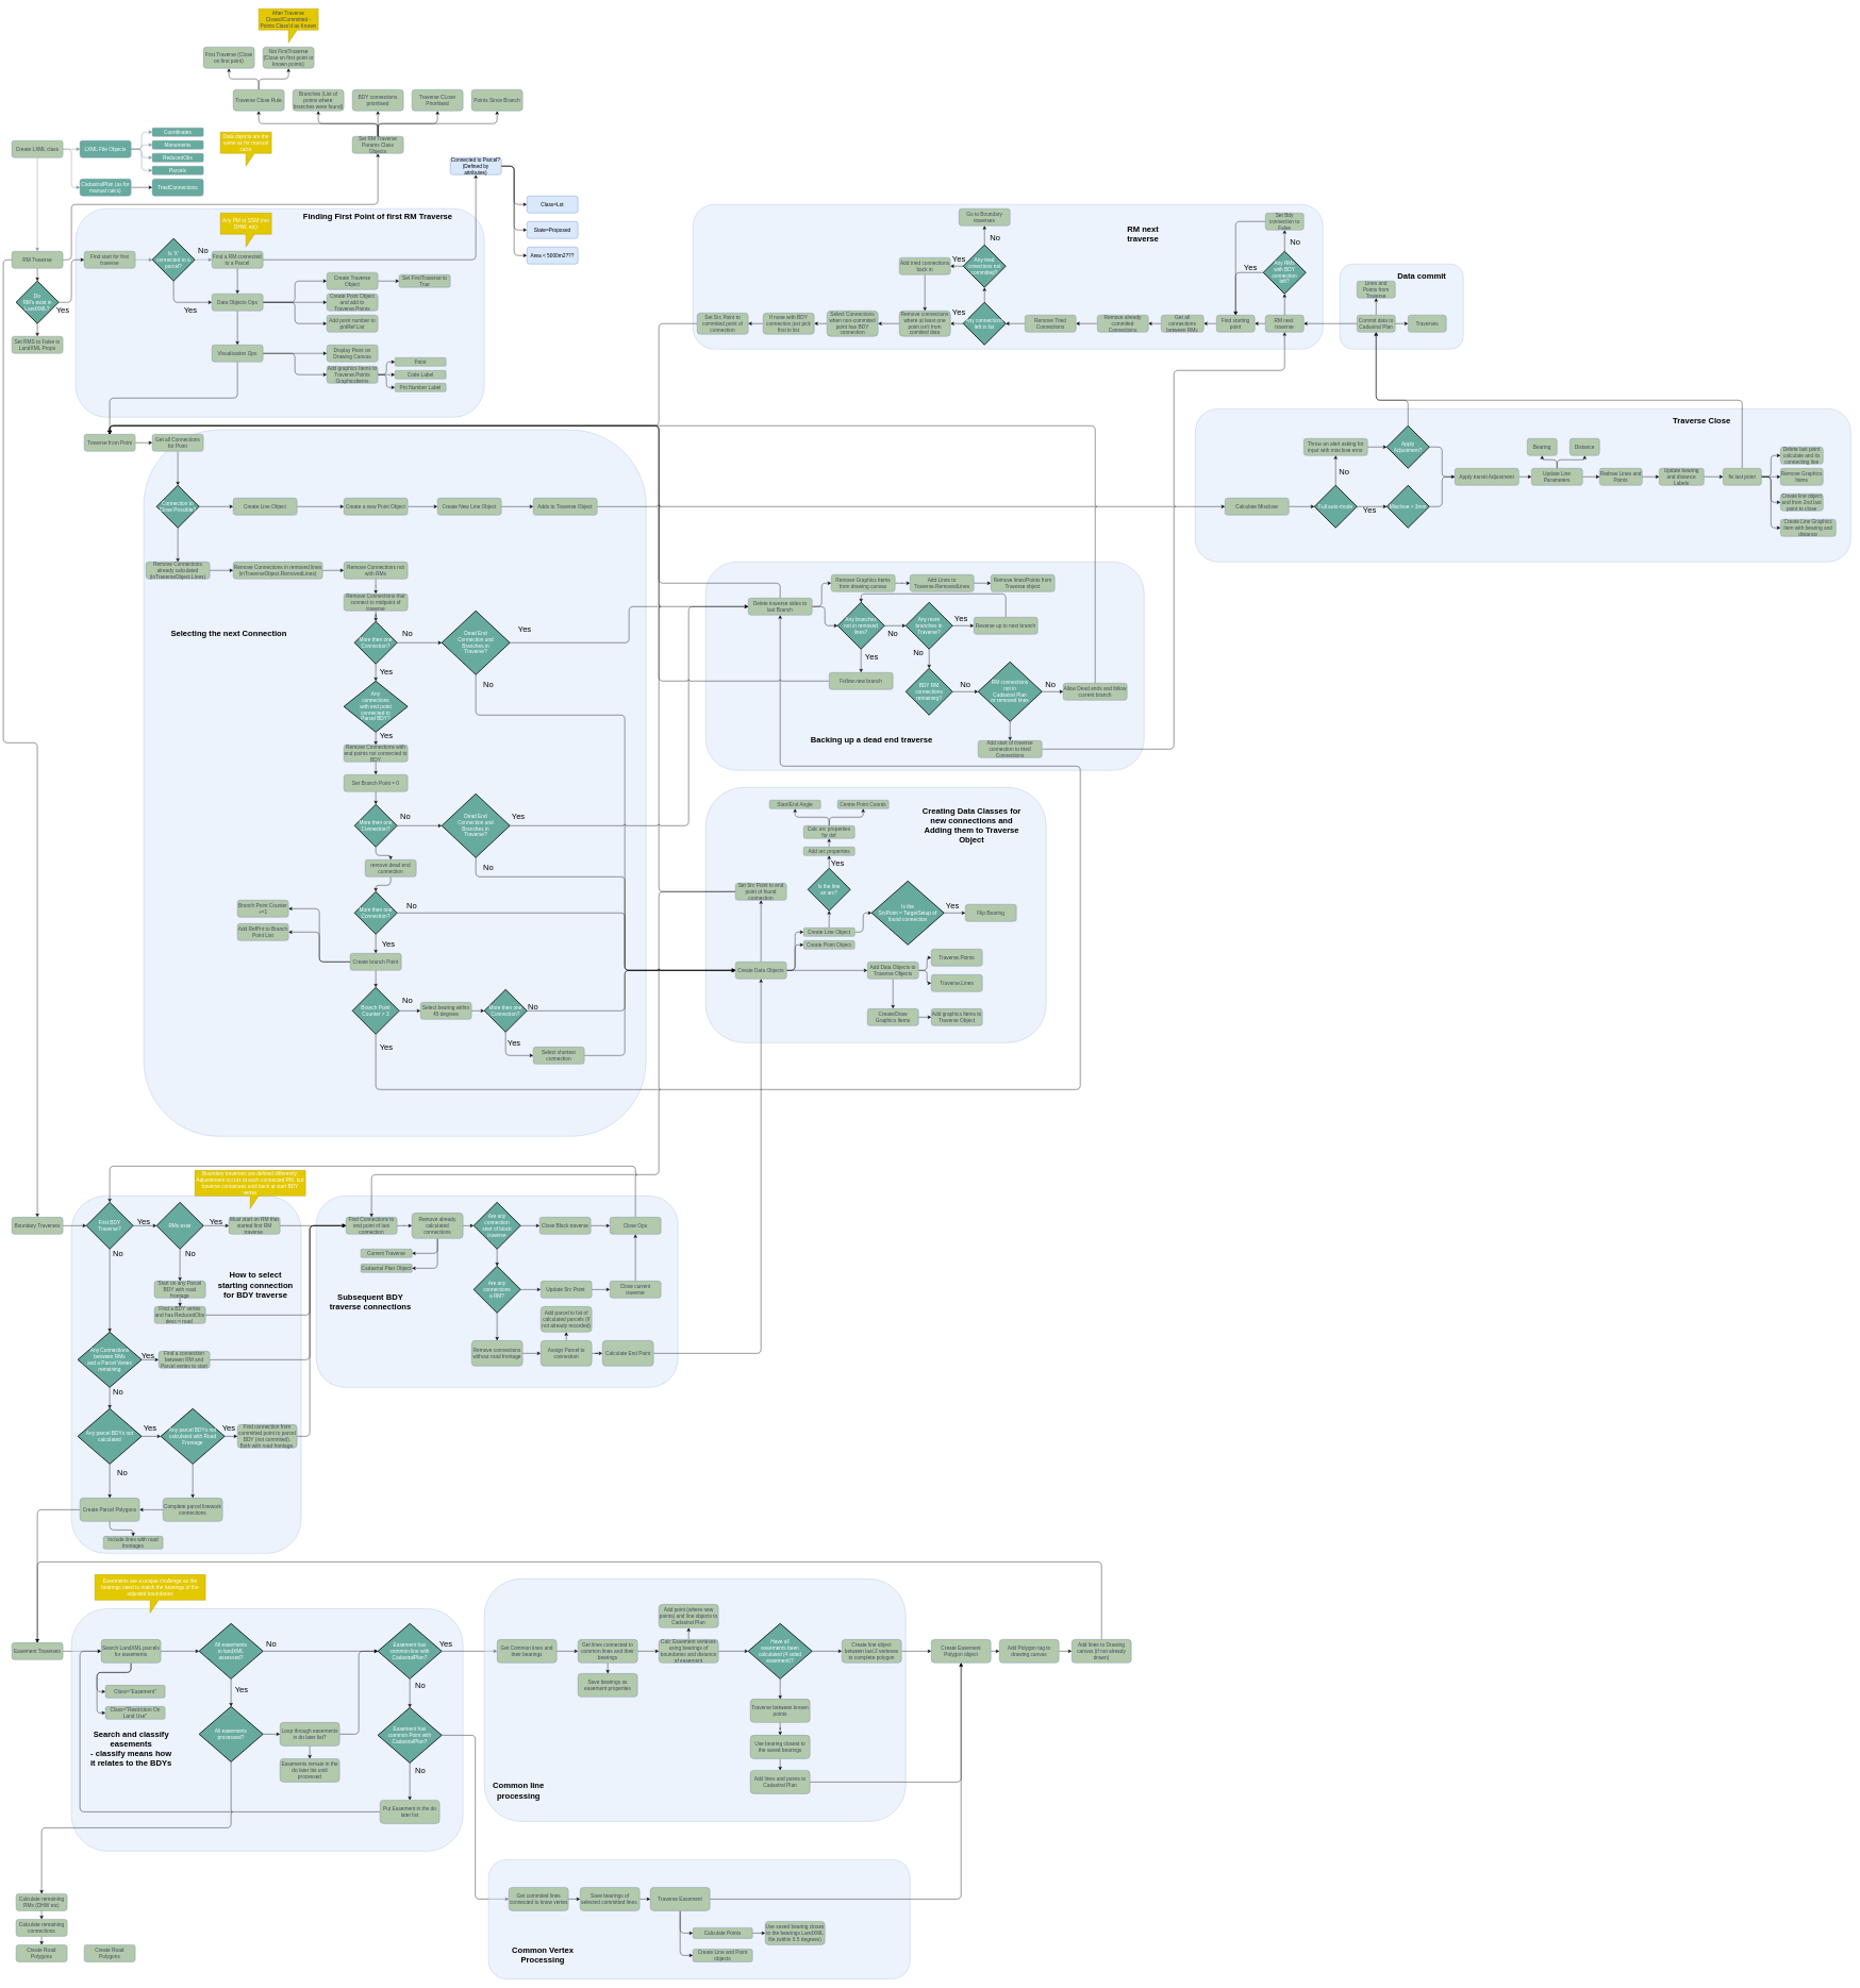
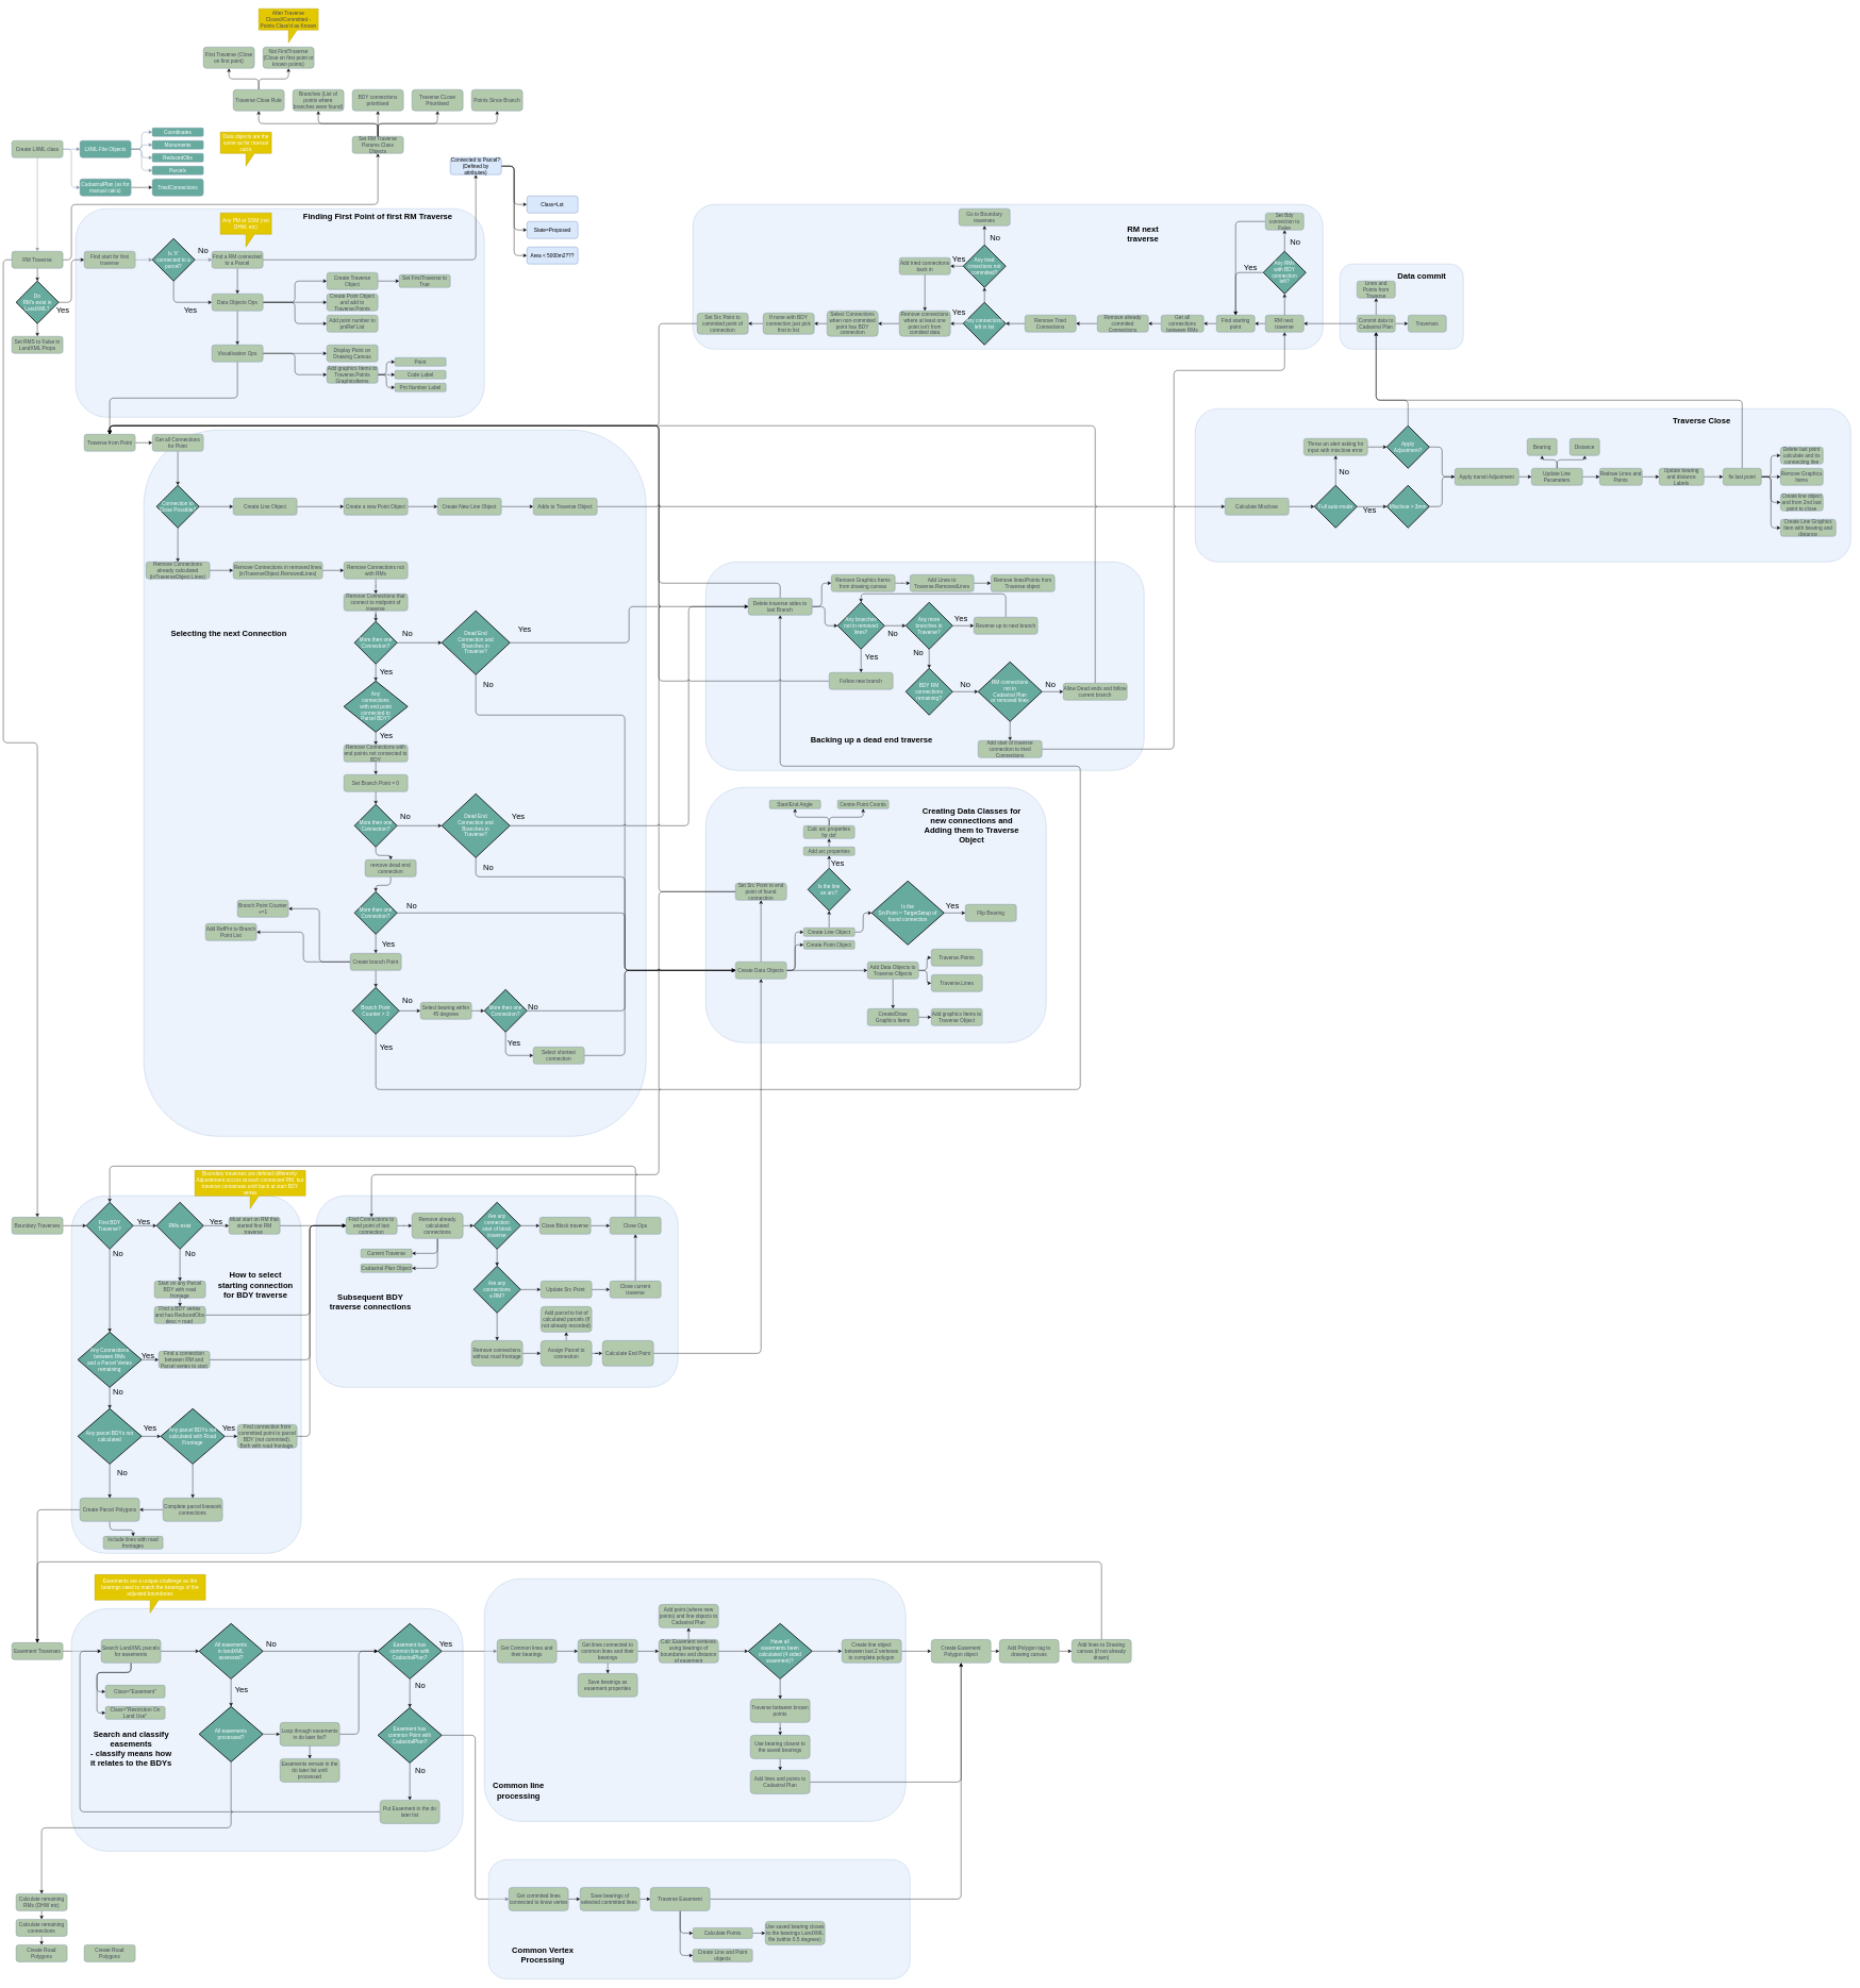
- <mxCell id="148" value="Add RefPnt to Branch Point List" style="rounded=1;whiteSpace=wrap;html=1;fillColor=#B2C9AB;strokeColor=#788AA3;fontColor=#46495D;" parent="1" vertex="1"><mxGeometry x="550" y="2170" width="120" height="40" as="geometry" /></mxCell>
+ <mxCell id="148" value="Add RefPnt to Branch Point List" style="rounded=1;whiteSpace=wrap;html=1;fillColor=#B2C9AB;strokeColor=#788AA3;fontColor=#46495D;" parent="1" vertex="1"><mxGeometry x="475" y="2170" width="120" height="40" as="geometry" /></mxCell>
